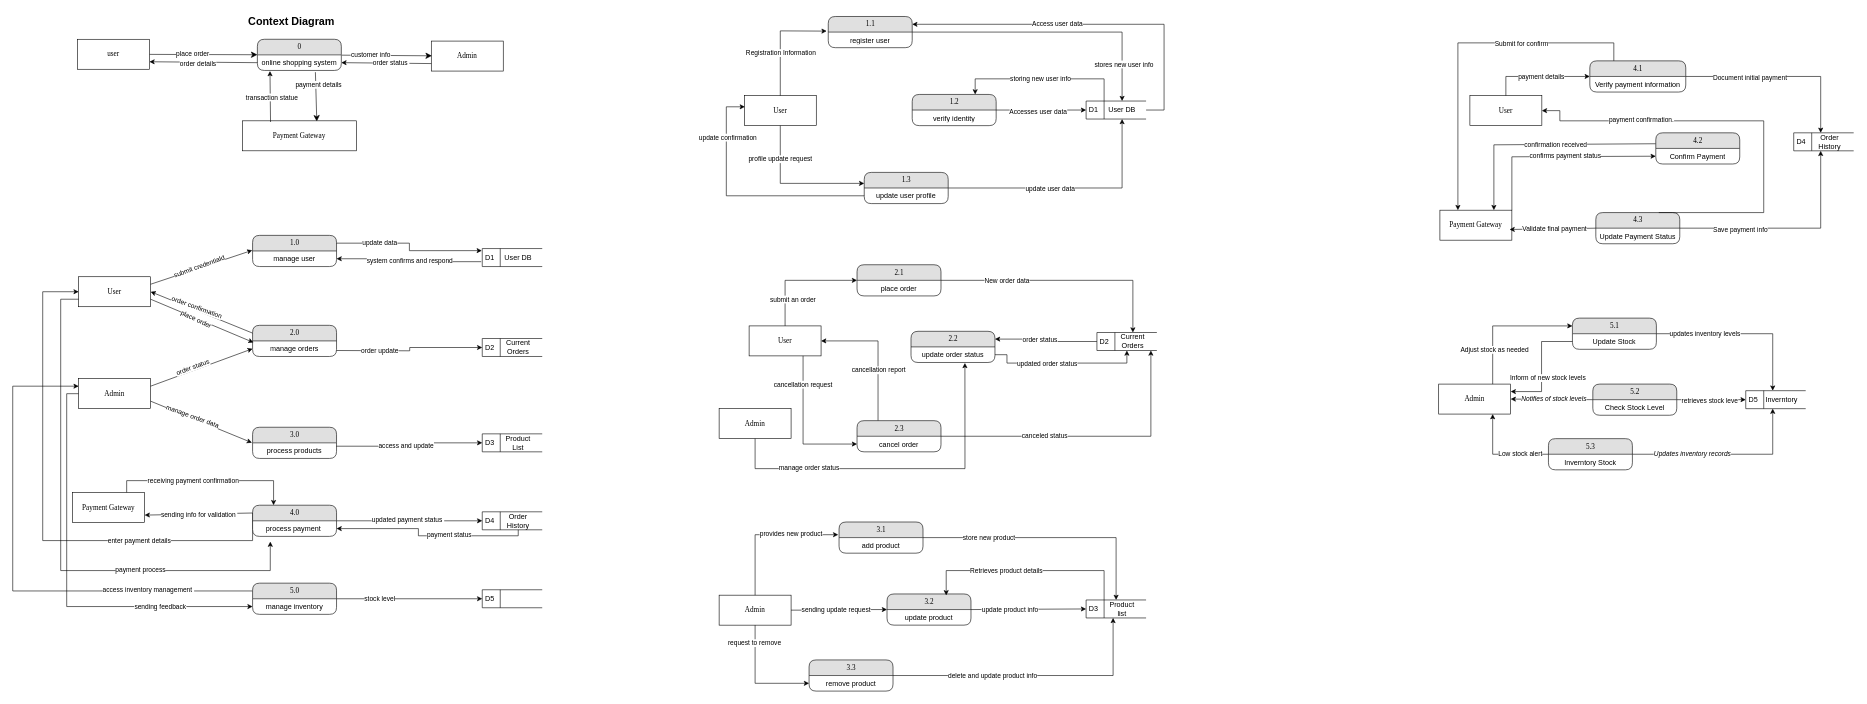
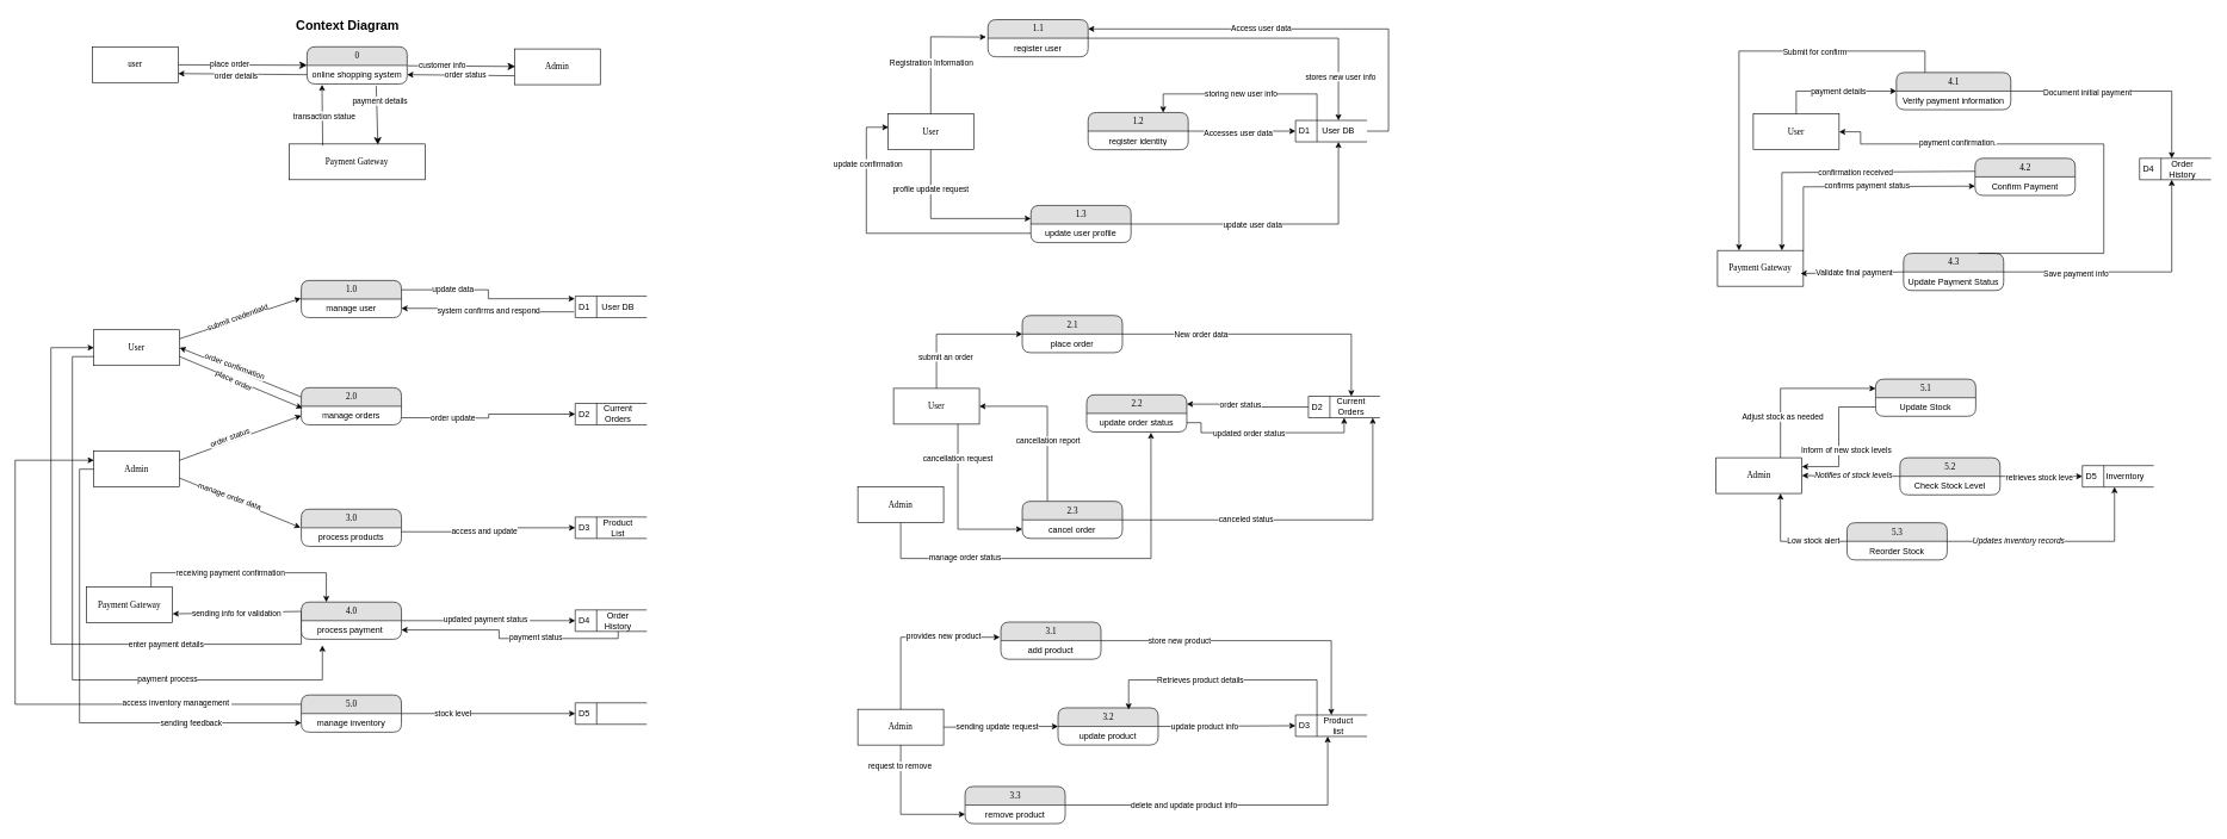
- <mxCell id="84" value="verify identity" style="text;html=1;strokeColor=none;fillColor=none;spacingLeft=4;spacingRight=4;whiteSpace=wrap;overflow=hidden;rotatable=0;points=[[0,0.5],[1,0.5]];portConstraint=eastwest;align=center;" parent="83" vertex="1"><mxGeometry y="26" width="140" height="26" as="geometry" /></mxCell>
+ <mxCell id="84" value="register identity" style="text;html=1;strokeColor=none;fillColor=none;spacingLeft=4;spacingRight=4;whiteSpace=wrap;overflow=hidden;rotatable=0;points=[[0,0.5],[1,0.5]];portConstraint=eastwest;align=center;" parent="83" vertex="1"><mxGeometry y="26" width="140" height="26" as="geometry" /></mxCell>
- <mxCell id="183" value="" style="endArrow=classic;html=1;rounded=0;exitX=1;exitY=0.5;exitDx=0;exitDy=0;entryX=0.25;entryY=0;entryDx=0;entryDy=0;edgeStyle=orthogonalEdgeStyle;" parent="1" source="174" target="181" edge="1"><mxGeometry width="50" height="50" relative="1" as="geometry"><mxPoint x="2620" y="631" as="sourcePoint" /><mxPoint x="2670" y="581" as="targetPoint" /></mxGeometry></mxCell>
- <mxCell id="184" value="updates inventory levels" style="edgeLabel;html=1;align=center;verticalAlign=middle;resizable=0;points=[];" parent="183" vertex="1" connectable="0"><mxGeometry x="-0.527" y="-1" relative="1" as="geometry"><mxPoint x="12" y="-2" as="offset" /></mxGeometry></mxCell>
- <mxCell id="179" value="Inverntory Stock" style="text;html=1;strokeColor=none;fillColor=none;spacingLeft=4;spacingRight=4;whiteSpace=wrap;overflow=hidden;rotatable=0;points=[[0,0.5],[1,0.5]];portConstraint=eastwest;align=center;" parent="178" vertex="1"><mxGeometry y="26" width="140" height="26" as="geometry" /></mxCell>
+ <mxCell id="179" value="Reorder Stock" style="text;html=1;strokeColor=none;fillColor=none;spacingLeft=4;spacingRight=4;whiteSpace=wrap;overflow=hidden;rotatable=0;points=[[0,0.5],[1,0.5]];portConstraint=eastwest;align=center;" parent="178" vertex="1"><mxGeometry y="26" width="140" height="26" as="geometry" /></mxCell>
